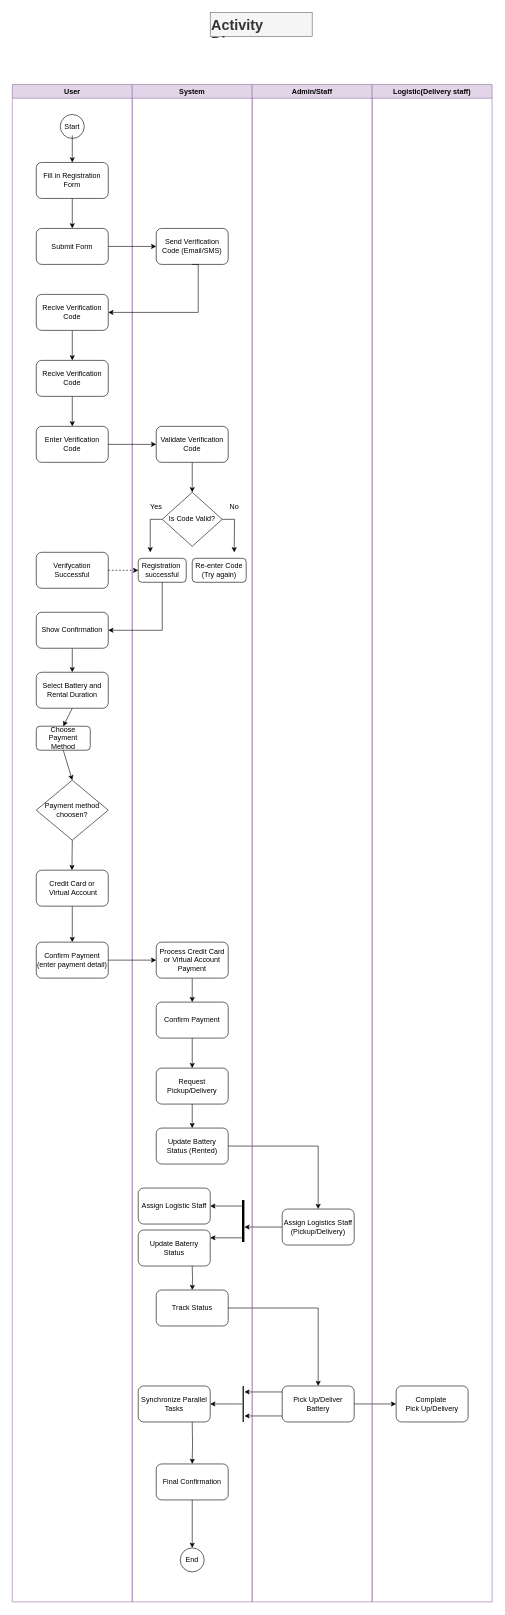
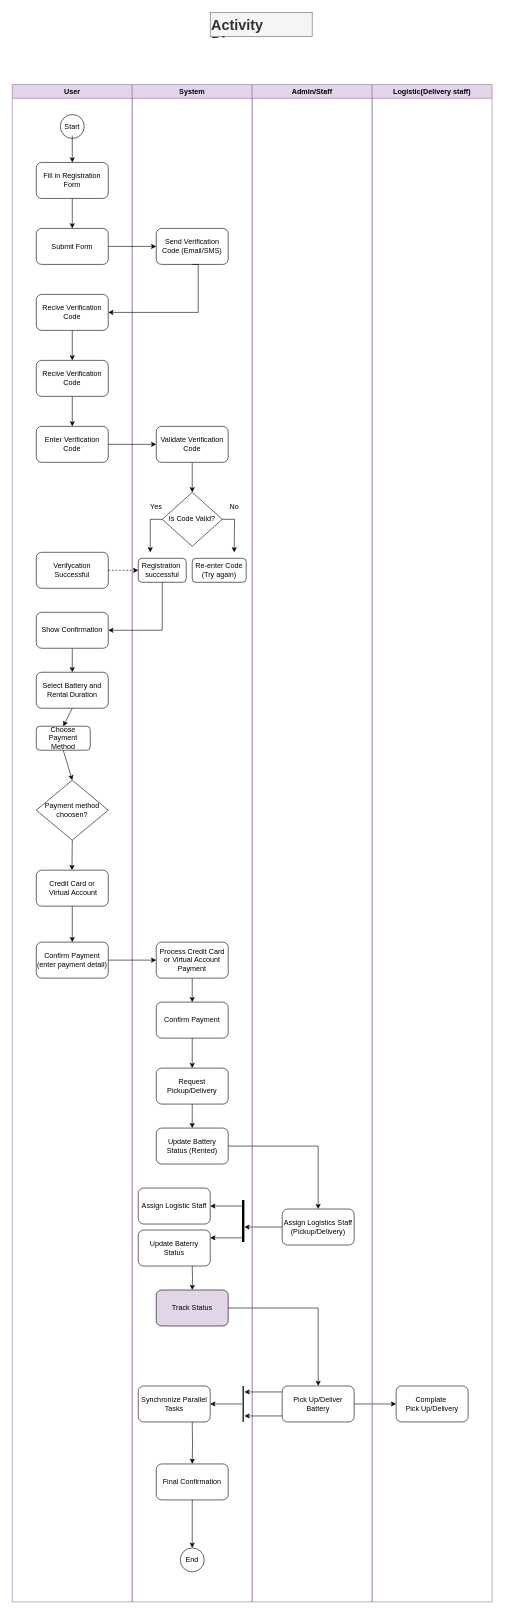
- <mxCell id="48" value="Track Status" style="rounded=1;whiteSpace=wrap;html=1;" vertex="1" parent="26"><mxGeometry x="40" y="2010" width="120" height="60" as="geometry" /></mxCell>
+ <mxCell id="48" value="Track Status" style="rounded=1;whiteSpace=wrap;html=1;fillColor=#e1d5e7;" vertex="1" parent="26"><mxGeometry x="40" y="2010" width="120" height="60" as="geometry" /></mxCell>
